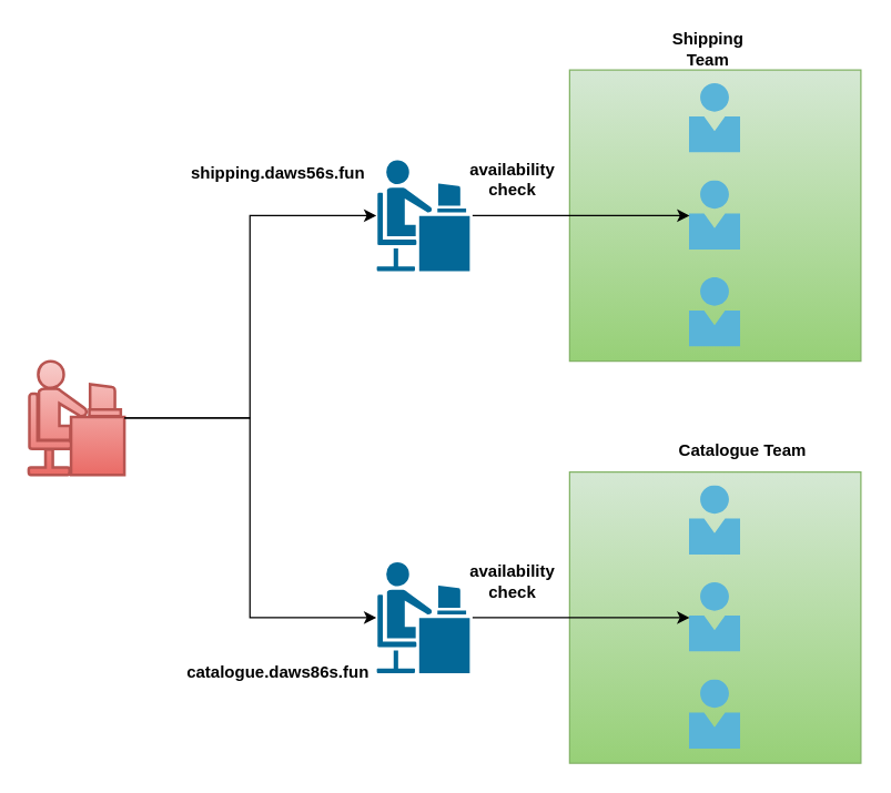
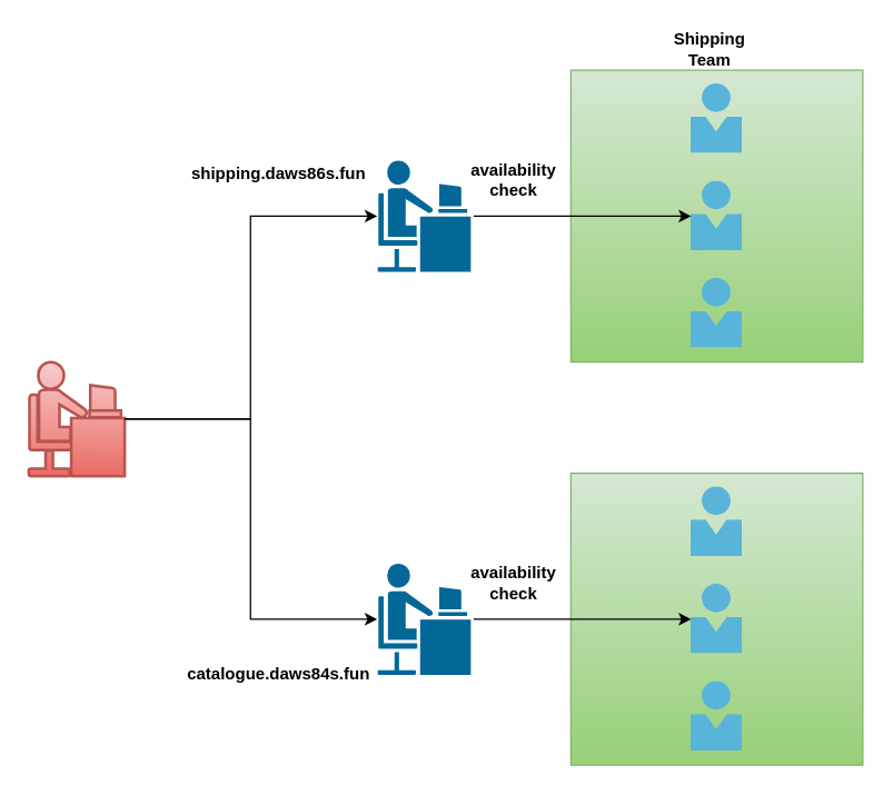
- <mxCell id="23" value="&lt;b&gt;shipping.daws56s.fun&lt;/b&gt;" style="text;html=1;whiteSpace=wrap;strokeColor=none;fillColor=none;align=center;verticalAlign=middle;rounded=0;" vertex="1" parent="1"><mxGeometry x="170" y="110" width="60" height="30" as="geometry" /></mxCell>
+ <mxCell id="23" value="&lt;b&gt;shipping.daws86s.fun&lt;/b&gt;" style="text;html=1;whiteSpace=wrap;strokeColor=none;fillColor=none;align=center;verticalAlign=middle;rounded=0;" vertex="1" parent="1"><mxGeometry x="170" y="110" width="60" height="30" as="geometry" /></mxCell>
- <mxCell id="16" value="&lt;b&gt;Catalogue Team&lt;/b&gt;" style="text;html=1;whiteSpace=wrap;strokeColor=none;fillColor=none;align=center;verticalAlign=middle;rounded=0;" vertex="1" parent="11"><mxGeometry x="210" width="110" height="30" as="geometry" /></mxCell>
- <mxCell id="24" value="&lt;b&gt;catalogue.daws86s.fun&lt;/b&gt;" style="text;html=1;whiteSpace=wrap;strokeColor=none;fillColor=none;align=center;verticalAlign=middle;rounded=0;" vertex="1" parent="1"><mxGeometry x="170" y="470" width="60" height="30" as="geometry" /></mxCell>
+ <mxCell id="24" value="&lt;b&gt;catalogue.daws84s.fun&lt;/b&gt;" style="text;html=1;whiteSpace=wrap;strokeColor=none;fillColor=none;align=center;verticalAlign=middle;rounded=0;" vertex="1" parent="1"><mxGeometry x="170" y="470" width="60" height="30" as="geometry" /></mxCell>
